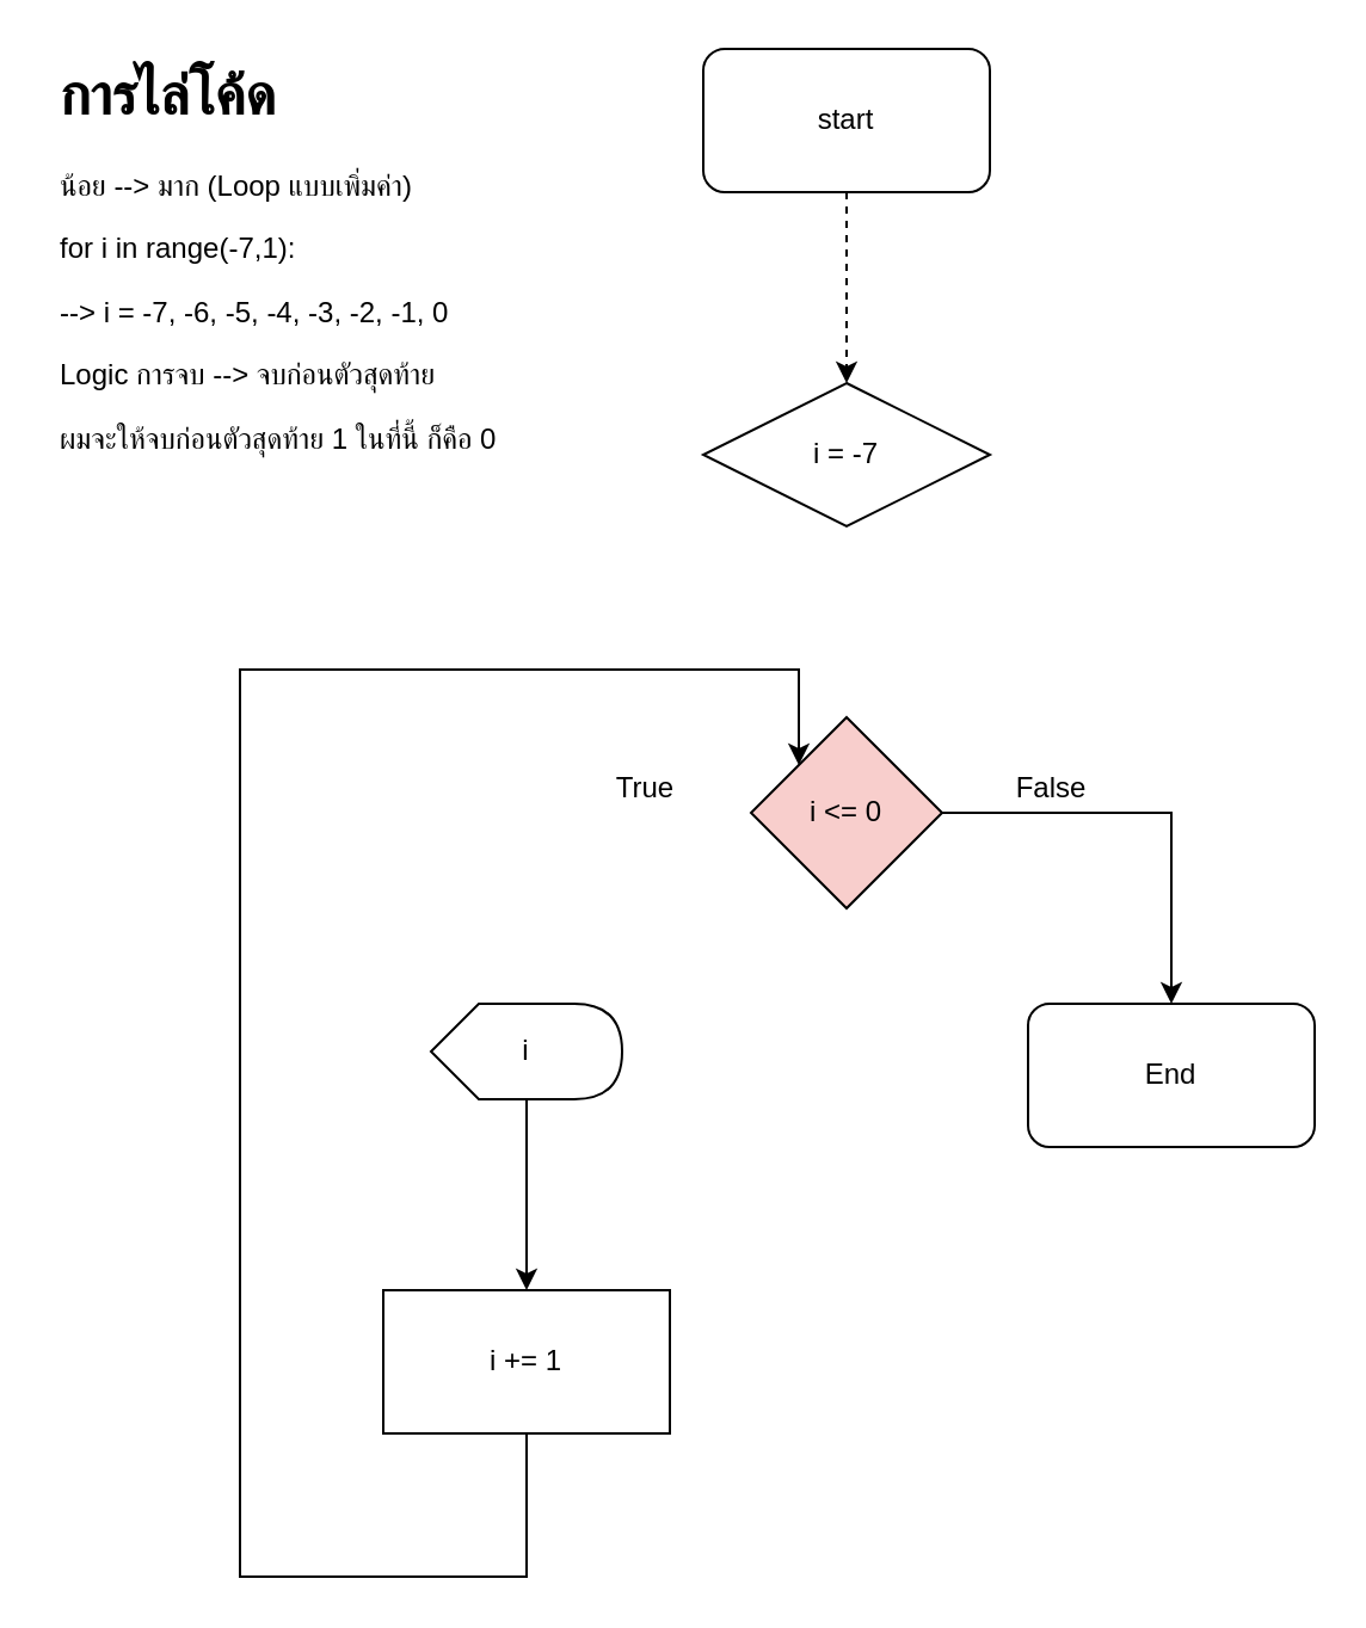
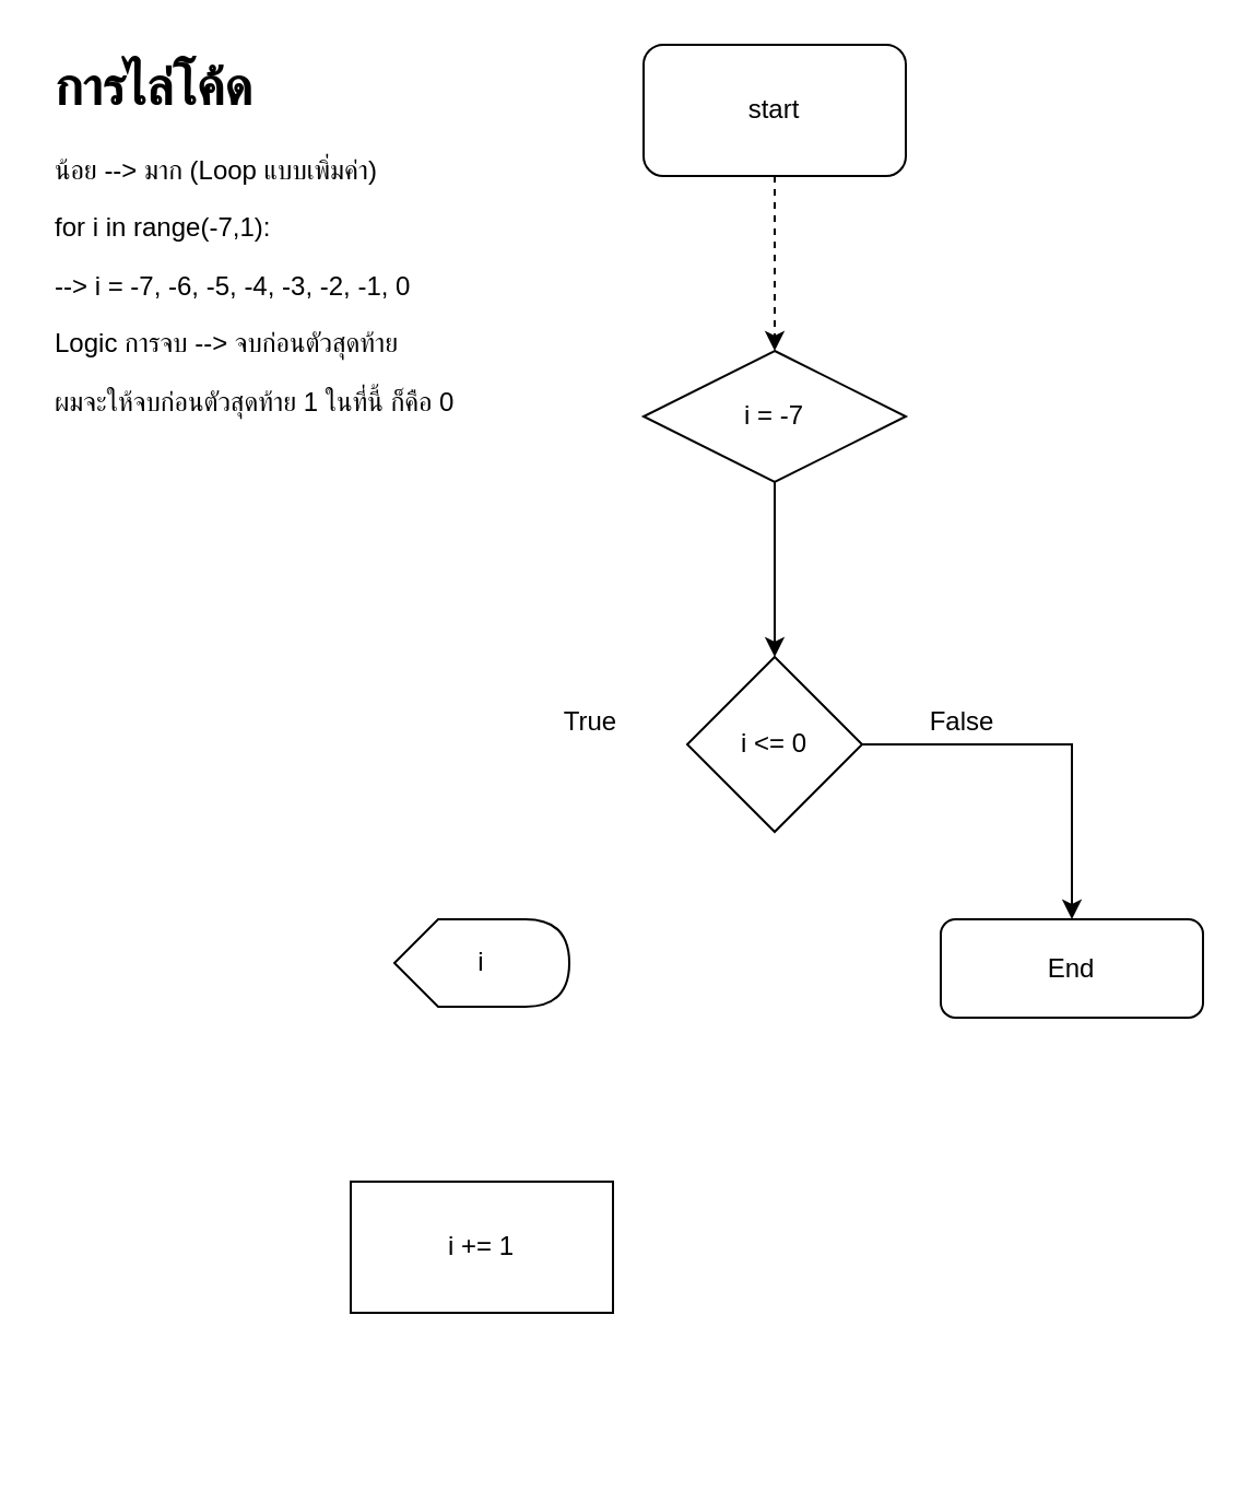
+ <mxCell id="4" style="edgeStyle=orthogonalEdgeStyle;rounded=0;orthogonalLoop=1;jettySize=auto;html=1;" parent="1" source="5" target="7" edge="1"><mxGeometry relative="1" as="geometry" /></mxCell>
- <mxCell id="7" value="i &amp;lt;= 0" style="rhombus;whiteSpace=wrap;html=1;fillColor=#f8cecc;" parent="1" vertex="1"><mxGeometry x="314" y="300" width="80" height="80" as="geometry" /></mxCell>
+ <mxCell id="7" value="i &amp;lt;= 0" style="rhombus;whiteSpace=wrap;html=1;" parent="1" vertex="1"><mxGeometry x="314" y="300" width="80" height="80" as="geometry" /></mxCell>
- <mxCell id="11" style="edgeStyle=orthogonalEdgeStyle;rounded=0;orthogonalLoop=1;jettySize=auto;html=1;entryX=0;entryY=0;entryDx=0;entryDy=0;" parent="1" source="10" target="7" edge="1"><mxGeometry relative="1" as="geometry"><mxPoint x="220.029" y="600" as="sourcePoint" /><mxPoint x="334" y="320" as="targetPoint" /><Array as="points"><mxPoint x="220" y="660" /><mxPoint x="100" y="660" /><mxPoint x="100" y="280" /><mxPoint x="334" y="280" /></Array></mxGeometry></mxCell>
- <mxCell id="12" value="End" style="rounded=1;whiteSpace=wrap;html=1;" parent="1" vertex="1"><mxGeometry x="430" y="420" width="120" height="60" as="geometry" /></mxCell>
+ <mxCell id="12" value="End" style="rounded=1;whiteSpace=wrap;html=1;" parent="1" vertex="1"><mxGeometry x="430" y="420" width="120" height="45" as="geometry" /></mxCell>
- <mxCell id="8" style="edgeStyle=orthogonalEdgeStyle;rounded=0;orthogonalLoop=1;jettySize=auto;html=1;" parent="1" source="9" target="10" edge="1"><mxGeometry relative="1" as="geometry" /></mxCell>
